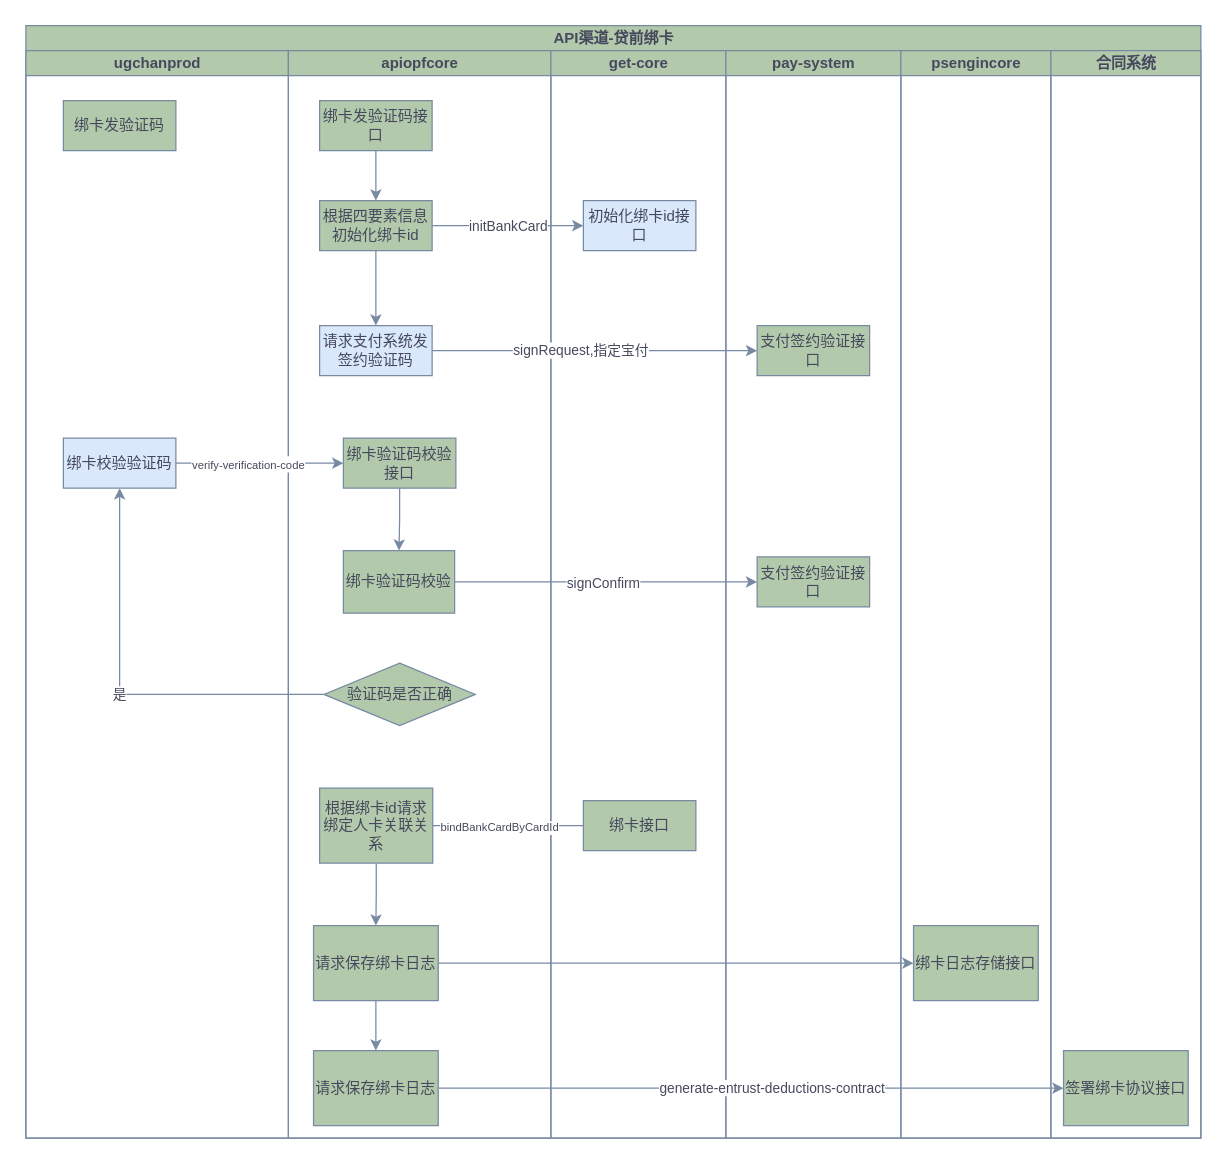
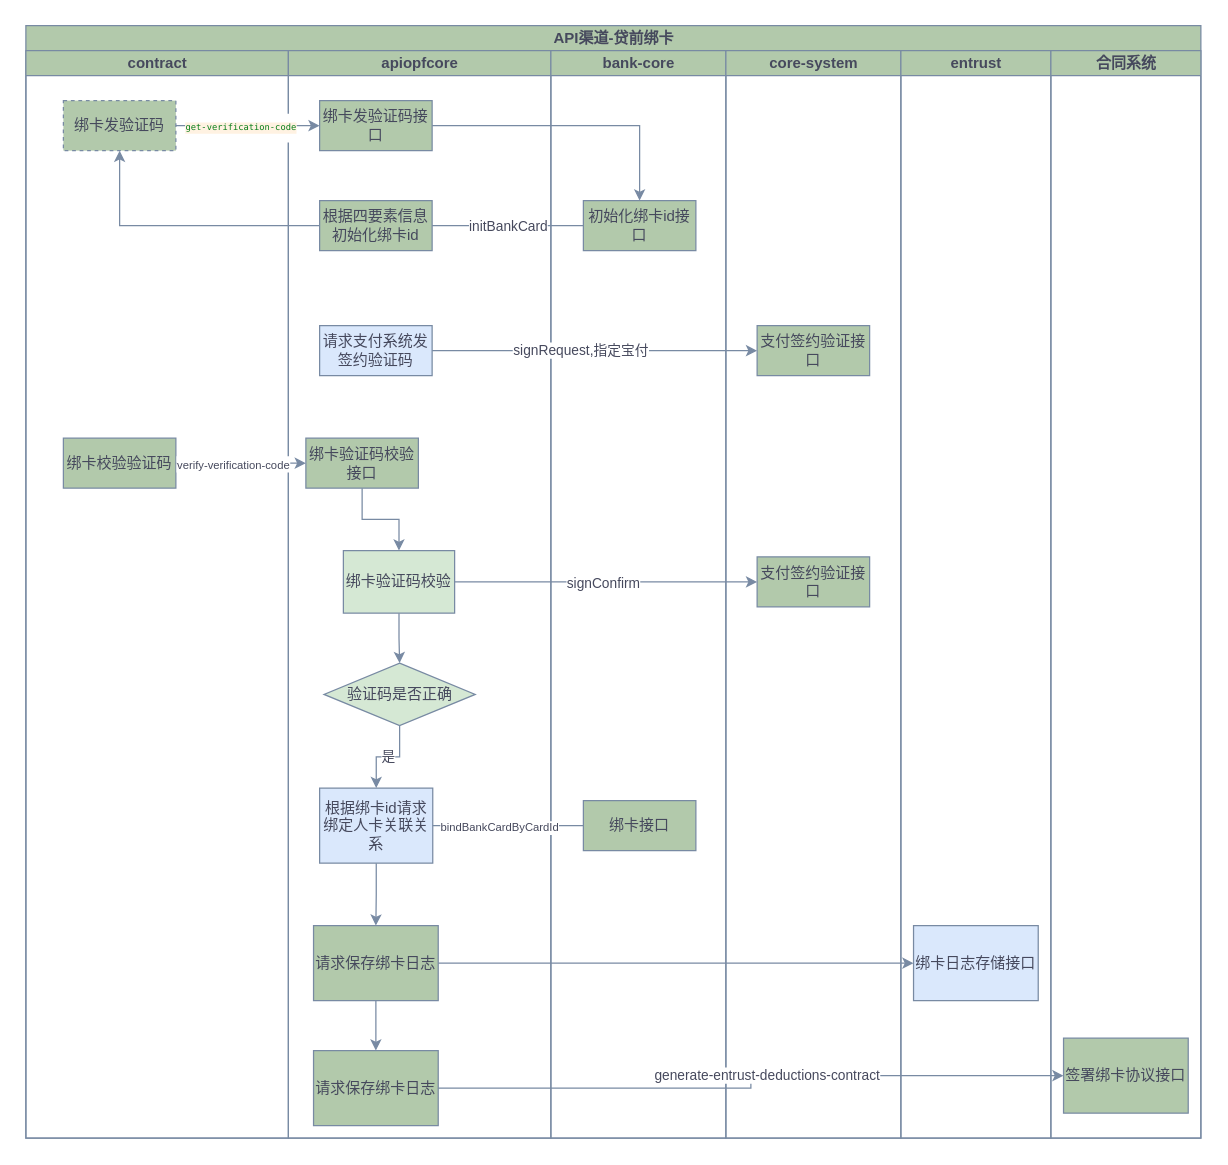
- <mxCell id="3" value="ugchanprod" style="swimlane;startSize=20;html=1;labelBackgroundColor=none;fillColor=#B2C9AB;strokeColor=#788AA3;fontColor=#46495D;" vertex="1" parent="2"><mxGeometry y="20" width="210" height="870" as="geometry" /></mxCell>
+ <mxCell id="3" value="contract" style="swimlane;startSize=20;html=1;labelBackgroundColor=none;fillColor=#B2C9AB;strokeColor=#788AA3;fontColor=#46495D;" vertex="1" parent="2"><mxGeometry y="20" width="210" height="870" as="geometry" /></mxCell>
- <mxCell id="23" value="get-core" style="swimlane;startSize=20;html=1;labelBackgroundColor=none;fillColor=#B2C9AB;strokeColor=#788AA3;fontColor=#46495D;" vertex="1" parent="2"><mxGeometry x="420" y="20" width="140" height="870" as="geometry" /></mxCell>
+ <mxCell id="23" value="bank-core" style="swimlane;startSize=20;html=1;labelBackgroundColor=none;fillColor=#B2C9AB;strokeColor=#788AA3;fontColor=#46495D;" vertex="1" parent="2"><mxGeometry x="420" y="20" width="140" height="870" as="geometry" /></mxCell>
- <mxCell id="26" value="pay-system" style="swimlane;startSize=20;html=1;labelBackgroundColor=none;fillColor=#B2C9AB;strokeColor=#788AA3;fontColor=#46495D;" vertex="1" parent="2"><mxGeometry x="560" y="20" width="140" height="870" as="geometry" /></mxCell>
+ <mxCell id="26" value="core-system" style="swimlane;startSize=20;html=1;labelBackgroundColor=none;fillColor=#B2C9AB;strokeColor=#788AA3;fontColor=#46495D;" vertex="1" parent="2"><mxGeometry x="560" y="20" width="140" height="870" as="geometry" /></mxCell>
- <mxCell id="29" value="psengincore" style="swimlane;startSize=20;html=1;labelBackgroundColor=none;fillColor=#B2C9AB;strokeColor=#788AA3;fontColor=#46495D;" vertex="1" parent="2"><mxGeometry x="700" y="20" width="120" height="870" as="geometry" /></mxCell>
+ <mxCell id="29" value="entrust" style="swimlane;startSize=20;html=1;labelBackgroundColor=none;fillColor=#B2C9AB;strokeColor=#788AA3;fontColor=#46495D;" vertex="1" parent="2"><mxGeometry x="700" y="20" width="120" height="870" as="geometry" /></mxCell>
- <mxCell id="4" value="绑卡发验证码" style="rounded=0;whiteSpace=wrap;html=1;strokeColor=#788AA3;fontColor=#46495D;fillColor=#B2C9AB;" vertex="1" parent="3"><mxGeometry x="30" y="40" width="90" height="40" as="geometry" /></mxCell>
+ <mxCell id="4" value="绑卡发验证码" style="rounded=0;whiteSpace=wrap;html=1;strokeColor=#788AA3;fontColor=#46495D;fillColor=#B2C9AB;dashed=1;" vertex="1" parent="3"><mxGeometry x="30" y="40" width="90" height="40" as="geometry" /></mxCell>
+ <mxCell id="37" style="edgeStyle=orthogonalEdgeStyle;rounded=0;orthogonalLoop=1;jettySize=auto;html=1;entryX=0;entryY=0.5;entryDx=0;entryDy=0;strokeColor=#788AA3;fontColor=#46495D;fillColor=#B2C9AB;" edge="1" parent="2" source="4" target="8"><mxGeometry relative="1" as="geometry" /></mxCell>
+ <mxCell id="38" value="&lt;div style=&quot;background-color:#fff2e2;color:#080808&quot;&gt;&lt;pre style=&quot;font-family: &amp;quot;JetBrains Mono&amp;quot;, monospace;&quot;&gt;&lt;span style=&quot;color:#067d17;&quot;&gt;get-verification-code&lt;/span&gt;&lt;/pre&gt;&lt;/div&gt;" style="edgeLabel;html=1;align=center;verticalAlign=middle;resizable=0;points=[];strokeColor=#788AA3;fontColor=#46495D;fillColor=#B2C9AB;fontSize=7;" vertex="1" connectable="0" parent="37"><mxGeometry x="-0.116" y="-1" relative="1" as="geometry"><mxPoint as="offset" /></mxGeometry></mxCell>
- <mxCell id="7" value="" style="edgeStyle=orthogonalEdgeStyle;rounded=0;orthogonalLoop=1;jettySize=auto;html=1;strokeColor=#788AA3;fontColor=#46495D;fillColor=#B2C9AB;" edge="1" parent="6" source="8" target="10"><mxGeometry relative="1" as="geometry" /></mxCell>
+ <mxCell id="7" value="" style="edgeStyle=orthogonalEdgeStyle;rounded=0;orthogonalLoop=1;jettySize=auto;html=1;strokeColor=#788AA3;fontColor=#46495D;fillColor=#B2C9AB;" edge="1" parent="6" source="8" target="24"><mxGeometry relative="1" as="geometry" /></mxCell>
- <mxCell id="33" style="edgeStyle=orthogonalEdgeStyle;rounded=0;orthogonalLoop=1;jettySize=auto;html=1;entryX=0;entryY=0.5;entryDx=0;entryDy=0;strokeColor=#788AA3;fontColor=#46495D;fillColor=#B2C9AB;" edge="1" parent="2" source="10" target="24"><mxGeometry relative="1" as="geometry" /></mxCell>
+ <mxCell id="33" style="edgeStyle=orthogonalEdgeStyle;rounded=0;orthogonalLoop=1;jettySize=auto;html=1;entryX=0;entryY=0.5;entryDx=0;entryDy=0;strokeColor=#788AA3;fontColor=#46495D;fillColor=#B2C9AB;endArrow=none;" edge="1" parent="2" source="10" target="24"><mxGeometry relative="1" as="geometry" /></mxCell>
- <mxCell id="24" value="初始化绑卡id接口" style="rounded=0;whiteSpace=wrap;html=1;strokeColor=#788AA3;fontColor=#46495D;fillColor=#dae8fc;" vertex="1" parent="23"><mxGeometry x="26" y="120" width="90" height="40" as="geometry" /></mxCell>
+ <mxCell id="24" value="初始化绑卡id接口" style="rounded=0;whiteSpace=wrap;html=1;strokeColor=#788AA3;fontColor=#46495D;fillColor=#B2C9AB;" vertex="1" parent="23"><mxGeometry x="26" y="120" width="90" height="40" as="geometry" /></mxCell>
- <mxCell id="9" value="" style="edgeStyle=orthogonalEdgeStyle;rounded=0;orthogonalLoop=1;jettySize=auto;html=1;strokeColor=#788AA3;fontColor=#46495D;fillColor=#B2C9AB;" edge="1" parent="6" source="10" target="11"><mxGeometry relative="1" as="geometry" /></mxCell>
+ <mxCell id="9" value="" style="edgeStyle=orthogonalEdgeStyle;rounded=0;orthogonalLoop=1;jettySize=auto;html=1;strokeColor=#788AA3;fontColor=#46495D;fillColor=#B2C9AB;" edge="1" parent="6" source="10" target="4"><mxGeometry relative="1" as="geometry" /></mxCell>
- <mxCell id="5" value="绑卡校验验证码" style="rounded=0;whiteSpace=wrap;html=1;strokeColor=#788AA3;fontColor=#46495D;fillColor=#dae8fc;" vertex="1" parent="3"><mxGeometry x="30" y="310" width="90" height="40" as="geometry" /></mxCell>
+ <mxCell id="5" value="绑卡校验验证码" style="rounded=0;whiteSpace=wrap;html=1;strokeColor=#788AA3;fontColor=#46495D;fillColor=#B2C9AB;" vertex="1" parent="3"><mxGeometry x="30" y="310" width="90" height="40" as="geometry" /></mxCell>
- <mxCell id="13" value="绑卡验证码校验接口" style="rounded=0;whiteSpace=wrap;html=1;strokeColor=#788AA3;fontColor=#46495D;fillColor=#B2C9AB;" vertex="1" parent="6"><mxGeometry x="44" y="310" width="90" height="40" as="geometry" /></mxCell>
+ <mxCell id="13" value="绑卡验证码校验接口" style="rounded=0;whiteSpace=wrap;html=1;strokeColor=#788AA3;fontColor=#46495D;fillColor=#B2C9AB;" vertex="1" parent="6"><mxGeometry x="14" y="310" width="90" height="40" as="geometry" /></mxCell>
- <mxCell id="15" value="绑卡验证码校验" style="whiteSpace=wrap;html=1;fillColor=#B2C9AB;strokeColor=#788AA3;fontColor=#46495D;rounded=0;" vertex="1" parent="6"><mxGeometry x="44" y="400" width="89" height="50" as="geometry" /></mxCell>
+ <mxCell id="15" value="绑卡验证码校验" style="whiteSpace=wrap;html=1;fillColor=#d5e8d4;strokeColor=#788AA3;fontColor=#46495D;rounded=0;" vertex="1" parent="6"><mxGeometry x="44" y="400" width="89" height="50" as="geometry" /></mxCell>
+ <mxCell id="14" value="" style="edgeStyle=orthogonalEdgeStyle;rounded=0;orthogonalLoop=1;jettySize=auto;html=1;strokeColor=#788AA3;fontColor=#46495D;fillColor=#B2C9AB;" edge="1" parent="6" source="15" target="17"><mxGeometry relative="1" as="geometry" /></mxCell>
- <mxCell id="16" value="是" style="edgeStyle=orthogonalEdgeStyle;rounded=0;orthogonalLoop=1;jettySize=auto;html=1;strokeColor=#788AA3;fontColor=#46495D;fillColor=#B2C9AB;" edge="1" parent="6" source="17" target="5"><mxGeometry relative="1" as="geometry" /></mxCell>
+ <mxCell id="16" value="是" style="edgeStyle=orthogonalEdgeStyle;rounded=0;orthogonalLoop=1;jettySize=auto;html=1;strokeColor=#788AA3;fontColor=#46495D;fillColor=#B2C9AB;" edge="1" parent="6" source="17" target="19"><mxGeometry relative="1" as="geometry" /></mxCell>
- <mxCell id="17" value="验证码是否正确" style="rhombus;whiteSpace=wrap;html=1;fillColor=#B2C9AB;strokeColor=#788AA3;fontColor=#46495D;rounded=0;" vertex="1" parent="6"><mxGeometry x="28.5" y="490" width="121" height="50" as="geometry" /></mxCell>
+ <mxCell id="17" value="验证码是否正确" style="rhombus;whiteSpace=wrap;html=1;fillColor=#d5e8d4;strokeColor=#788AA3;fontColor=#46495D;rounded=0;" vertex="1" parent="6"><mxGeometry x="28.5" y="490" width="121" height="50" as="geometry" /></mxCell>
- <mxCell id="19" value="根据绑卡id请求绑定人卡关联关系" style="whiteSpace=wrap;html=1;fillColor=#B2C9AB;strokeColor=#788AA3;fontColor=#46495D;rounded=0;" vertex="1" parent="6"><mxGeometry x="25" y="590" width="90.5" height="60" as="geometry" /></mxCell>
+ <mxCell id="19" value="根据绑卡id请求绑定人卡关联关系" style="whiteSpace=wrap;html=1;fillColor=#dae8fc;strokeColor=#788AA3;fontColor=#46495D;rounded=0;" vertex="1" parent="6"><mxGeometry x="25" y="590" width="90.5" height="60" as="geometry" /></mxCell>
- <mxCell id="30" value="绑卡日志存储接口" style="whiteSpace=wrap;html=1;fillColor=#B2C9AB;strokeColor=#788AA3;fontColor=#46495D;rounded=0;" vertex="1" parent="29"><mxGeometry x="10.13" y="700" width="99.75" height="60" as="geometry" /></mxCell>
+ <mxCell id="30" value="绑卡日志存储接口" style="whiteSpace=wrap;html=1;fillColor=#dae8fc;strokeColor=#788AA3;fontColor=#46495D;rounded=0;" vertex="1" parent="29"><mxGeometry x="10.13" y="700" width="99.75" height="60" as="geometry" /></mxCell>
- <mxCell id="32" value="签署绑卡协议接口" style="whiteSpace=wrap;html=1;fillColor=#B2C9AB;strokeColor=#788AA3;fontColor=#46495D;rounded=0;" vertex="1" parent="31"><mxGeometry x="10.13" y="800" width="99.75" height="60" as="geometry" /></mxCell>
+ <mxCell id="32" value="签署绑卡协议接口" style="whiteSpace=wrap;html=1;fillColor=#B2C9AB;strokeColor=#788AA3;fontColor=#46495D;rounded=0;" vertex="1" parent="31"><mxGeometry x="10.13" y="790" width="99.75" height="60" as="geometry" /></mxCell>
